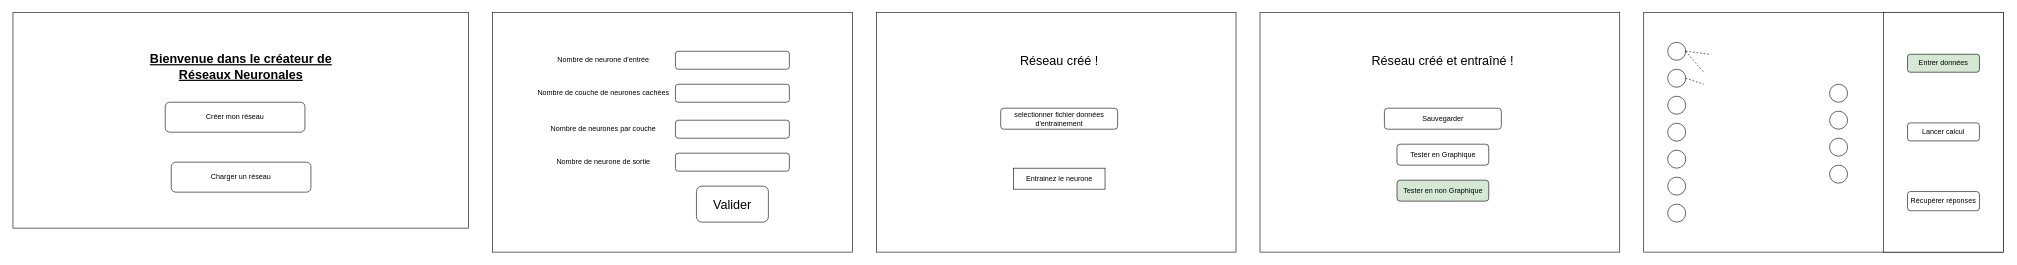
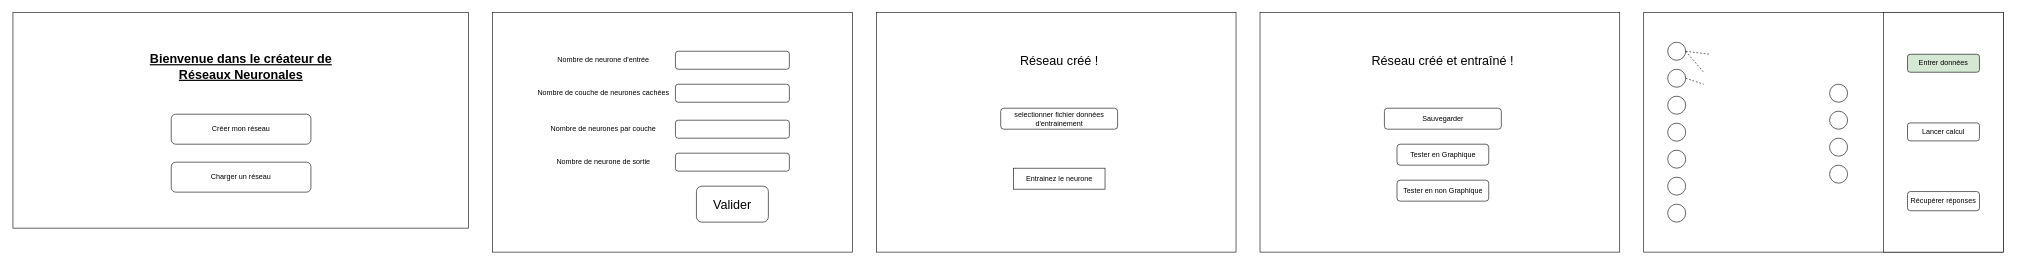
- <mxCell id="4" value="Créer mon réseau" style="rounded=1;whiteSpace=wrap;html=1;" vertex="1" parent="1"><mxGeometry x="274" y="170" width="233" height="50" as="geometry" /></mxCell>
+ <mxCell id="4" value="Créer mon réseau" style="rounded=1;whiteSpace=wrap;html=1;" vertex="1" parent="1"><mxGeometry x="284" y="190" width="233" height="50" as="geometry" /></mxCell>
- <mxCell id="24" value="Tester en non Graphique" style="rounded=1;whiteSpace=wrap;html=1;fillColor=#d5e8d4;" vertex="1" parent="1"><mxGeometry x="2328.5" y="300" width="153" height="35" as="geometry" /></mxCell>
+ <mxCell id="24" value="Tester en non Graphique" style="rounded=1;whiteSpace=wrap;html=1;" vertex="1" parent="1"><mxGeometry x="2328.5" y="300" width="153" height="35" as="geometry" /></mxCell>
